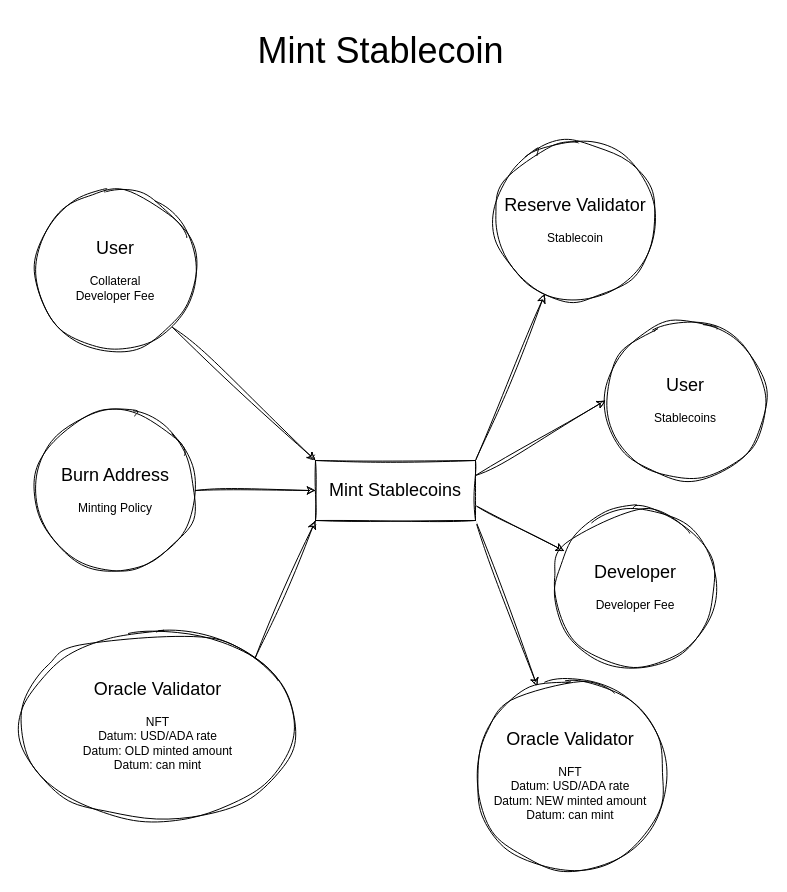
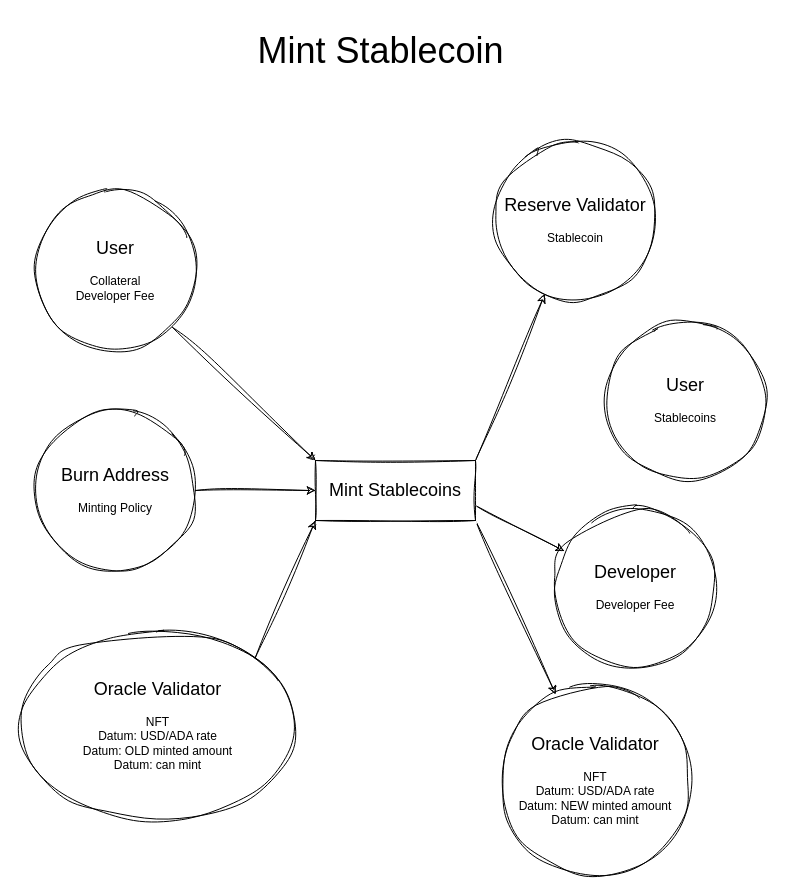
- <mxCell id="6" style="edgeStyle=none;html=1;exitX=1;exitY=0.25;exitDx=0;exitDy=0;entryX=0;entryY=0.5;entryDx=0;entryDy=0;sketch=1;curveFitting=1;jiggle=2;rounded=0;" parent="1" source="8" target="16" edge="1"><mxGeometry relative="1" as="geometry" /></mxCell>
- <mxCell id="17" value="&lt;font style=&quot;font-size: 18px;&quot;&gt;Oracle Validator&lt;/font&gt;&lt;br&gt;&lt;br&gt;NFT&lt;br&gt;Datum: USD/ADA rate&lt;br&gt;Datum: NEW minted amount&lt;br&gt;Datum: can mint" style="ellipse;whiteSpace=wrap;html=1;aspect=fixed;sketch=1;curveFitting=1;jiggle=2;rounded=0;" parent="1" vertex="1"><mxGeometry x="475" y="680" width="190" height="190" as="geometry" /></mxCell>
+ <mxCell id="17" value="&lt;font style=&quot;font-size: 18px;&quot;&gt;Oracle Validator&lt;/font&gt;&lt;br&gt;&lt;br&gt;NFT&lt;br&gt;Datum: USD/ADA rate&lt;br&gt;Datum: NEW minted amount&lt;br&gt;Datum: can mint" style="ellipse;whiteSpace=wrap;html=1;aspect=fixed;sketch=1;curveFitting=1;jiggle=2;rounded=0;" parent="1" vertex="1"><mxGeometry x="500" y="685" width="190" height="190" as="geometry" /></mxCell>
